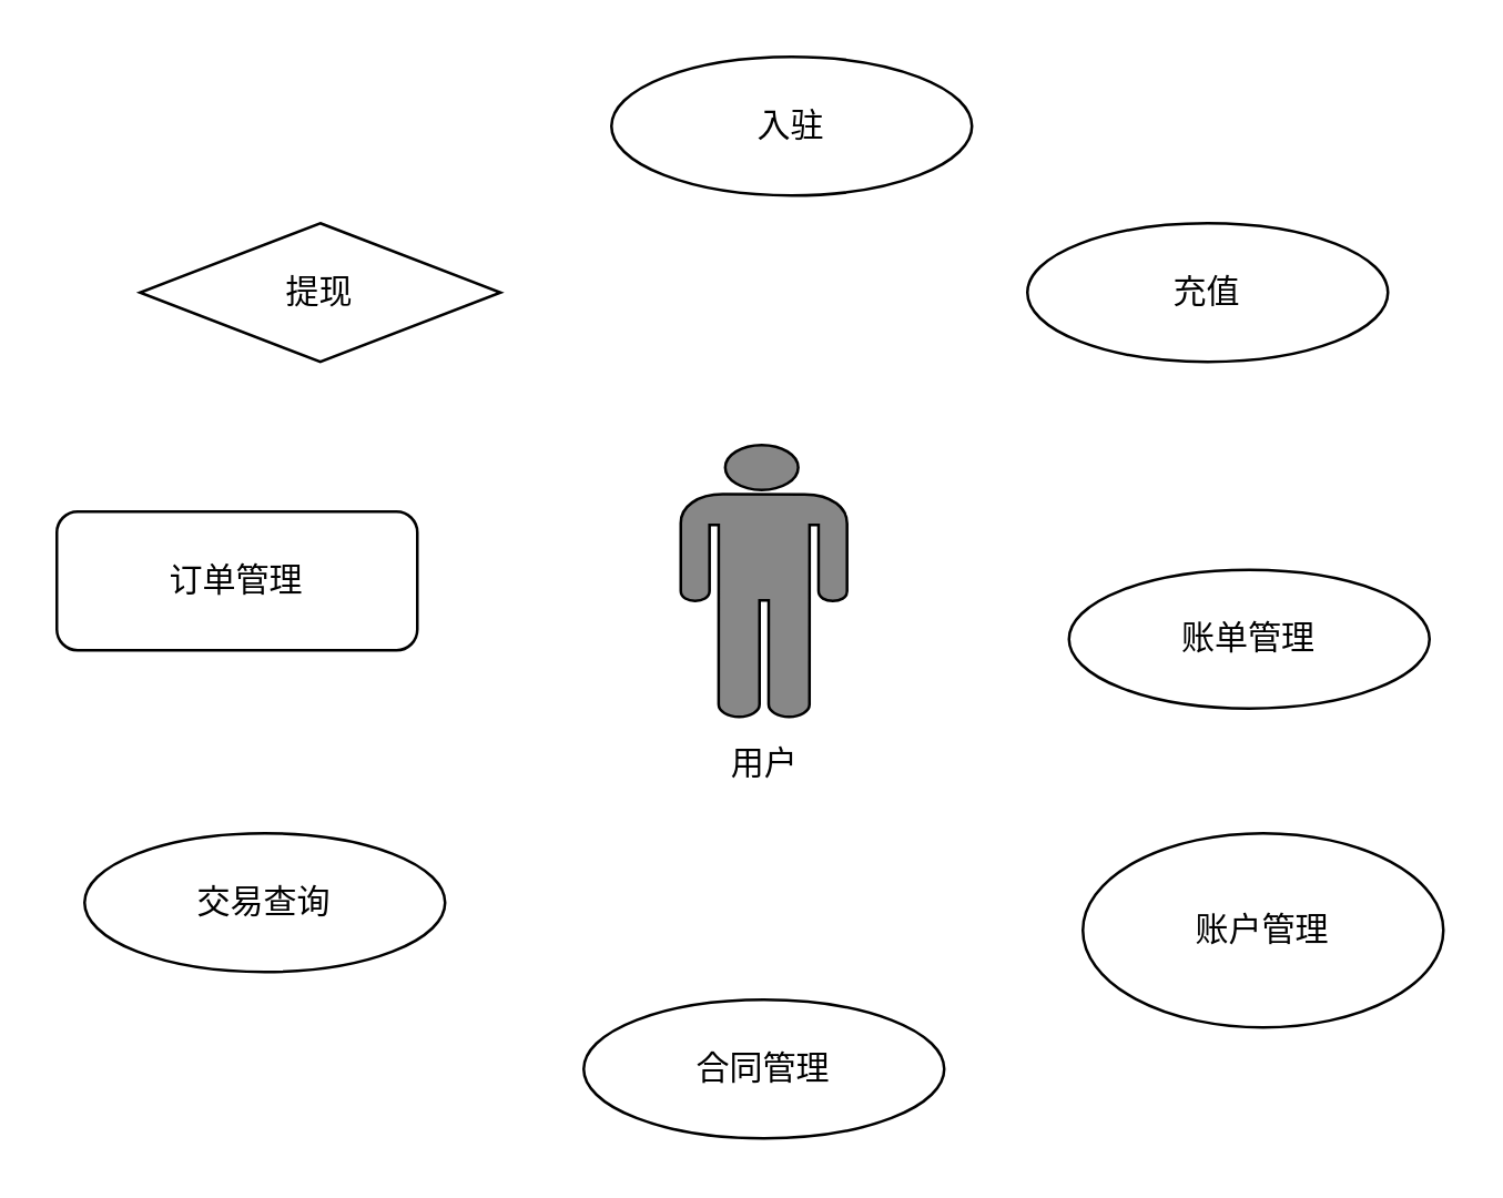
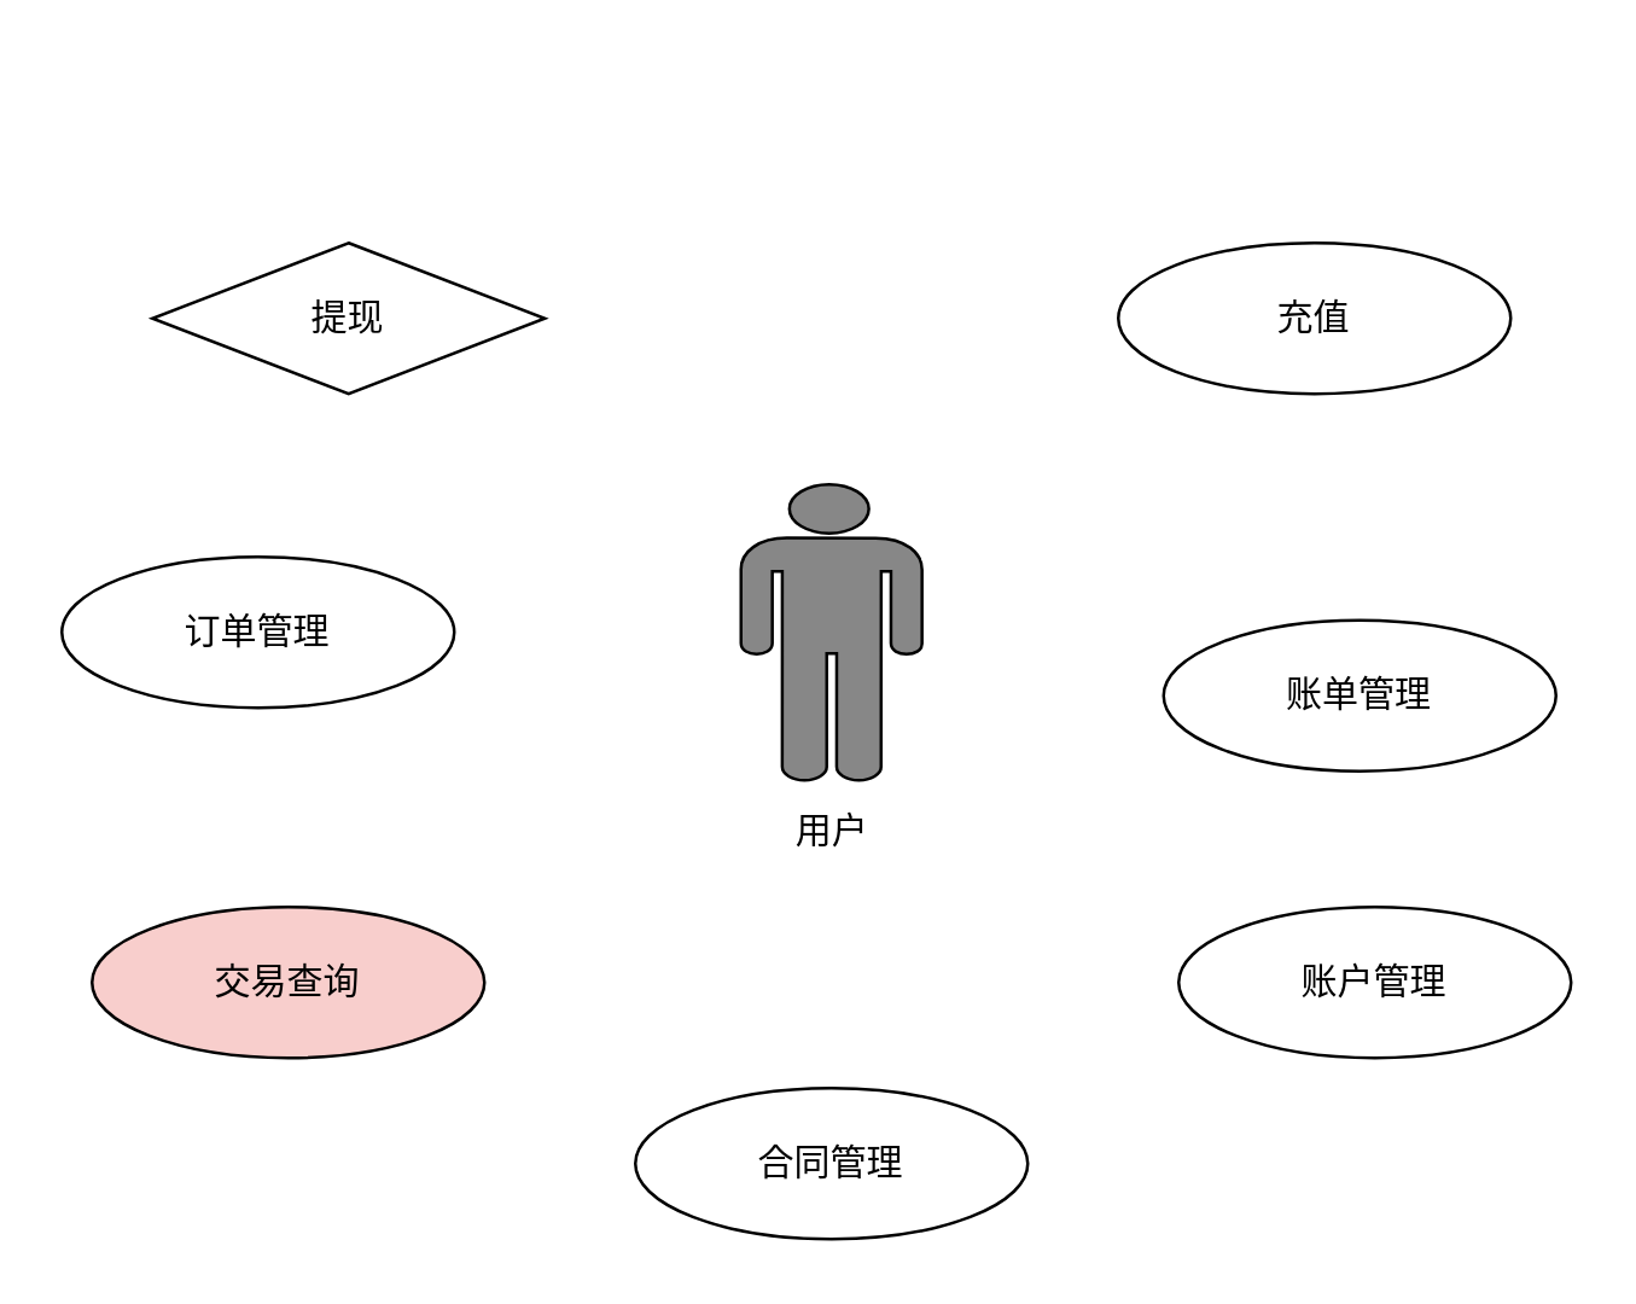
- <mxCell id="4" value="入驻" style="ellipse;whiteSpace=wrap;html=1;" vertex="1" parent="1"><mxGeometry x="220" y="20" width="130" height="50" as="geometry" /></mxCell>
- <mxCell id="7" value="订单管理" style="whiteSpace=wrap;html=1;rounded=1;" vertex="1" parent="1"><mxGeometry x="20" y="184" width="130" height="50" as="geometry" /></mxCell>
+ <mxCell id="7" value="订单管理" style="ellipse;whiteSpace=wrap;html=1;" vertex="1" parent="1"><mxGeometry x="20" y="184" width="130" height="50" as="geometry" /></mxCell>
- <mxCell id="9" value="交易查询" style="ellipse;whiteSpace=wrap;html=1;" vertex="1" parent="1"><mxGeometry x="30" y="300" width="130" height="50" as="geometry" /></mxCell>
+ <mxCell id="9" value="交易查询" style="ellipse;whiteSpace=wrap;html=1;fillColor=#f8cecc;" vertex="1" parent="1"><mxGeometry x="30" y="300" width="130" height="50" as="geometry" /></mxCell>
- <mxCell id="10" value="账户管理" style="ellipse;whiteSpace=wrap;html=1;" vertex="1" parent="1"><mxGeometry x="390" y="300" width="130" height="70" as="geometry" /></mxCell>
+ <mxCell id="10" value="账户管理" style="ellipse;whiteSpace=wrap;html=1;" vertex="1" parent="1"><mxGeometry x="390" y="300" width="130" height="50" as="geometry" /></mxCell>
